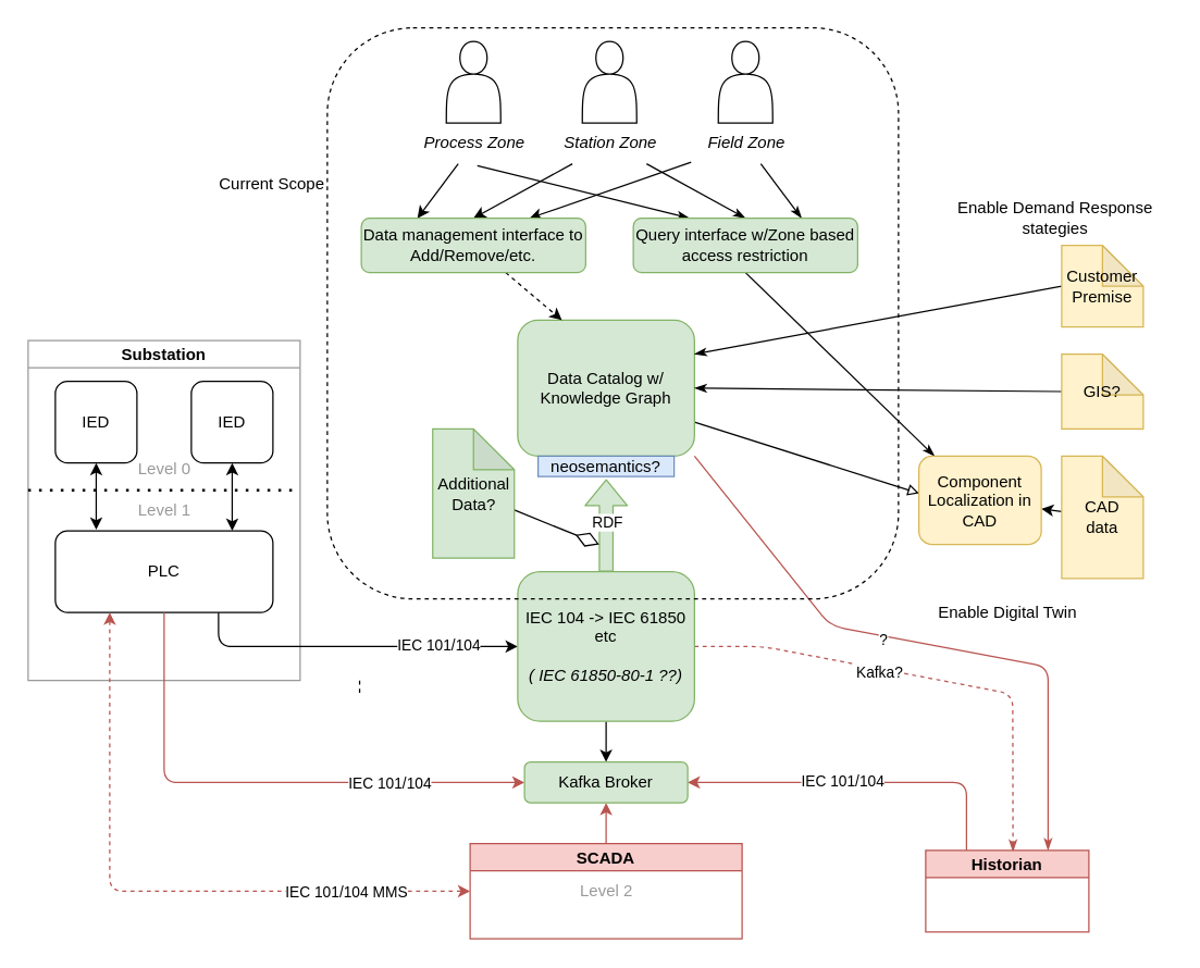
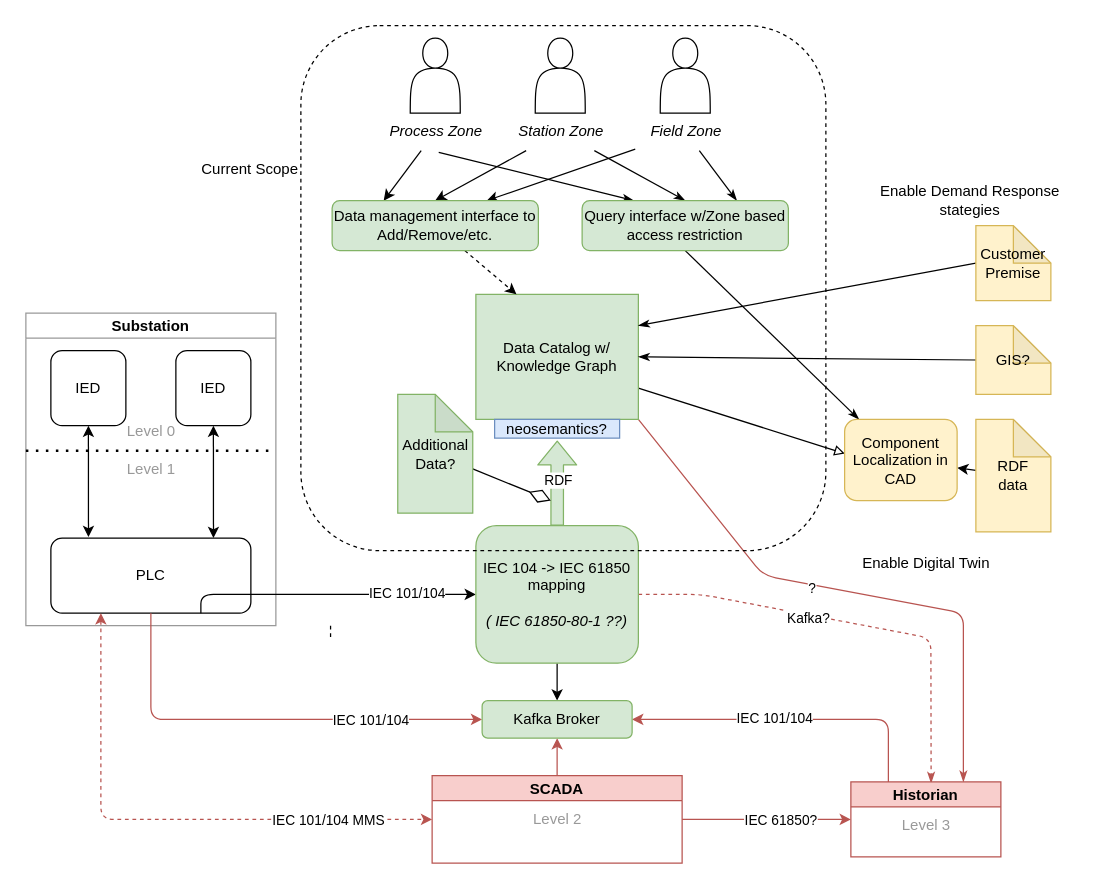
- <mxCell id="23" value="Data Catalog w/ Knowledge Graph" style="rounded=1;whiteSpace=wrap;html=1;fillColor=#d5e8d4;strokeColor=#82b366;" parent="1" vertex="1"><mxGeometry x="380" y="235" width="130" height="100" as="geometry" /></mxCell>
+ <mxCell id="23" value="Data Catalog w/ Knowledge Graph" style="whiteSpace=wrap;html=1;fillColor=#d5e8d4;strokeColor=#82b366;rounded=0;" parent="1" vertex="1"><mxGeometry x="380" y="235" width="130" height="100" as="geometry" /></mxCell>
- <mxCell id="32" value="CAD&lt;br&gt;data" style="shape=note;whiteSpace=wrap;html=1;backgroundOutline=1;darkOpacity=0.05;fillColor=#fff2cc;strokeColor=#d6b656;" parent="1" vertex="1"><mxGeometry x="780" y="335" width="60" height="90" as="geometry" /></mxCell>
+ <mxCell id="32" value="RDF&lt;br&gt;data" style="shape=note;whiteSpace=wrap;html=1;backgroundOutline=1;darkOpacity=0.05;fillColor=#fff2cc;strokeColor=#d6b656;" parent="1" vertex="1"><mxGeometry x="780" y="335" width="60" height="90" as="geometry" /></mxCell>
- <mxCell id="7" value="PLC" style="rounded=1;whiteSpace=wrap;html=1;" parent="2" vertex="1"><mxGeometry x="20" y="140" width="160" height="60" as="geometry" /></mxCell>
+ <mxCell id="7" value="PLC" style="rounded=1;whiteSpace=wrap;html=1;" parent="2" vertex="1"><mxGeometry x="20" y="180" width="160" height="60" as="geometry" /></mxCell>
- <mxCell id="19" value="IEC 104 -&amp;gt; IEC 61850 etc&lt;br&gt;&lt;br&gt;&lt;i&gt;( IEC 61850-80-1 ??)&lt;/i&gt;" style="rounded=1;whiteSpace=wrap;html=1;fillColor=#d5e8d4;strokeColor=#82b366;" parent="1" vertex="1"><mxGeometry x="380" y="420" width="130" height="110" as="geometry" /></mxCell>
+ <mxCell id="19" value="IEC 104 -&amp;gt; IEC 61850 mapping&lt;br&gt;&lt;br&gt;&lt;i&gt;( IEC 61850-80-1 ??)&lt;/i&gt;" style="rounded=1;whiteSpace=wrap;html=1;fillColor=#d5e8d4;strokeColor=#82b366;" parent="1" vertex="1"><mxGeometry x="380" y="420" width="130" height="110" as="geometry" /></mxCell>
+ <mxCell id="52" style="edgeStyle=none;html=1;fillColor=#f8cecc;strokeColor=#b85450;exitX=1;exitY=0.5;exitDx=0;exitDy=0;entryX=0;entryY=0.5;entryDx=0;entryDy=0;" parent="1" source="55" target="26" edge="1"><mxGeometry relative="1" as="geometry"><Array as="points"><mxPoint x="630" y="655" /></Array><mxPoint x="580" y="670" as="sourcePoint" /><mxPoint x="660" y="660" as="targetPoint" /></mxGeometry></mxCell>
+ <mxCell id="53" value="IEC 61850?" style="edgeLabel;html=1;align=center;verticalAlign=middle;resizable=0;points=[];" parent="52" vertex="1" connectable="0"><mxGeometry x="0.111" y="3" relative="1" as="geometry"><mxPoint x="3" y="3" as="offset" /></mxGeometry></mxCell>
+ <mxCell id="27" value="&lt;font color=&quot;#999999&quot;&gt;Level 3&lt;/font&gt;" style="text;html=1;align=center;verticalAlign=middle;resizable=0;points=[];autosize=1;strokeColor=none;fillColor=none;" parent="26" vertex="1"><mxGeometry x="30" y="20" width="60" height="30" as="geometry" /></mxCell>
